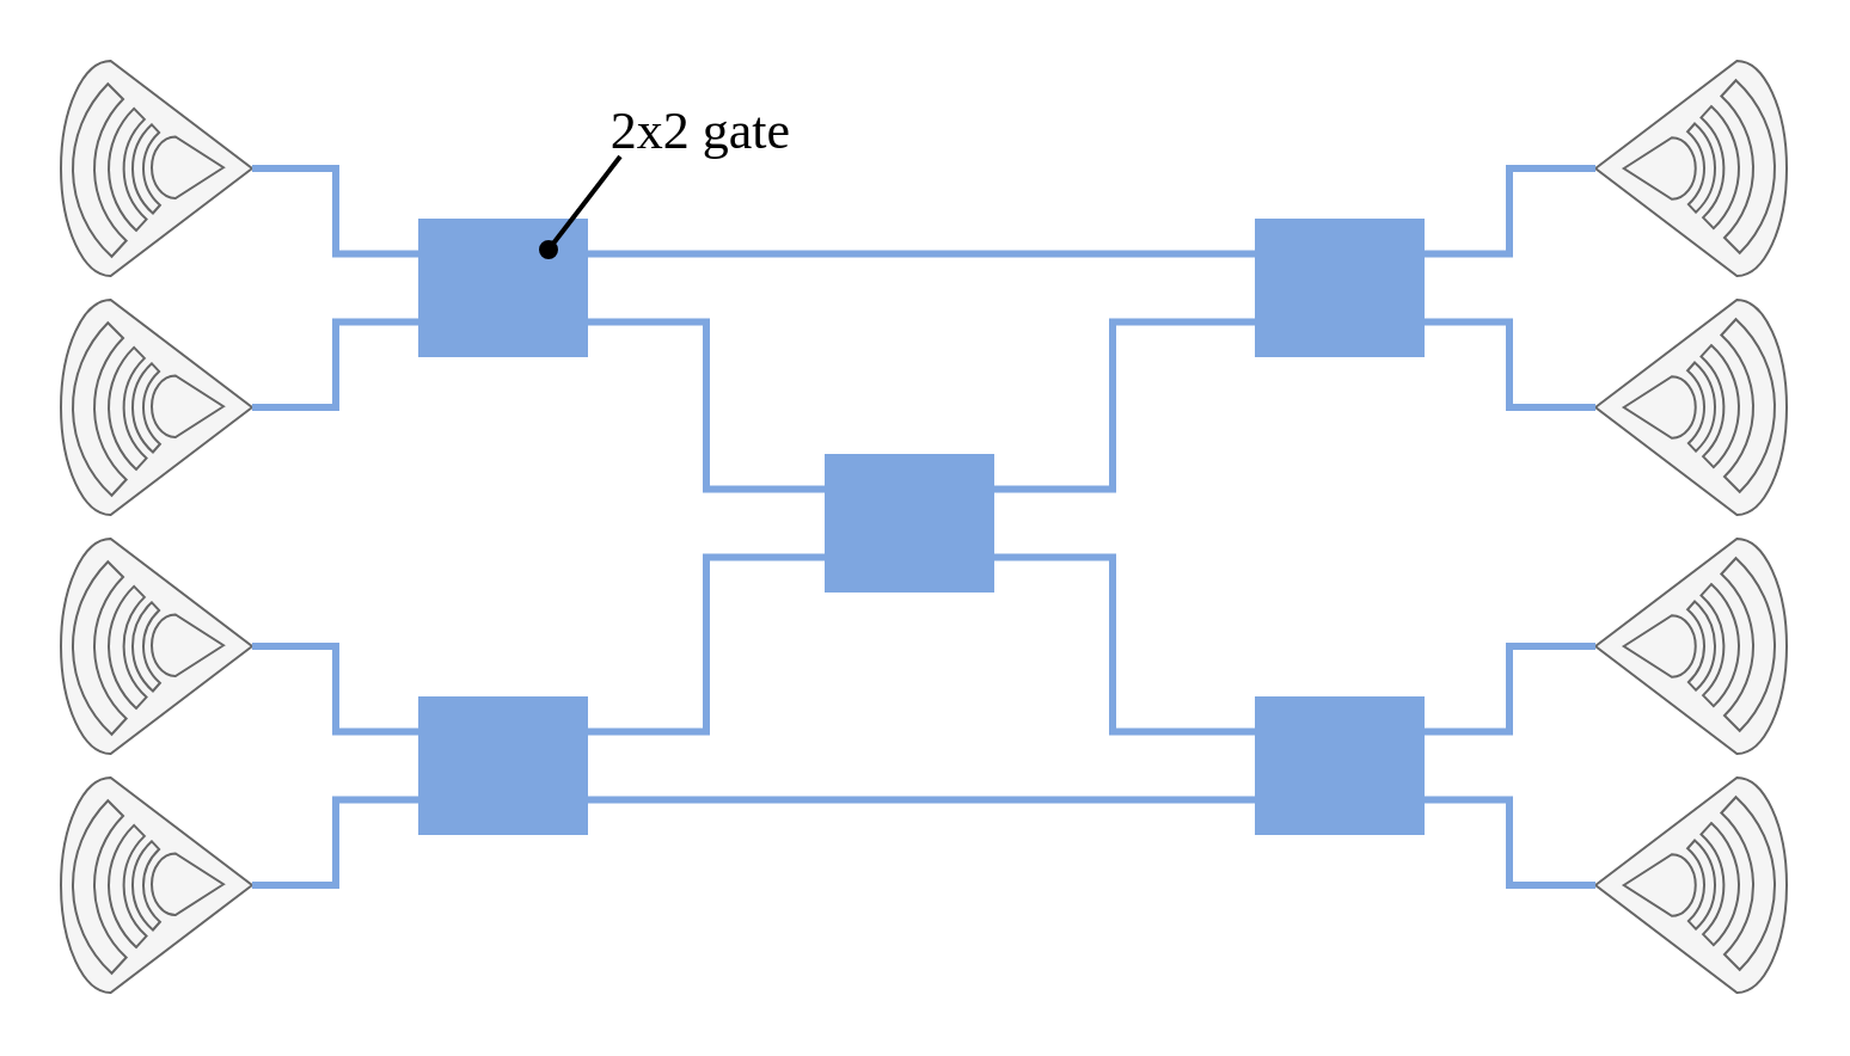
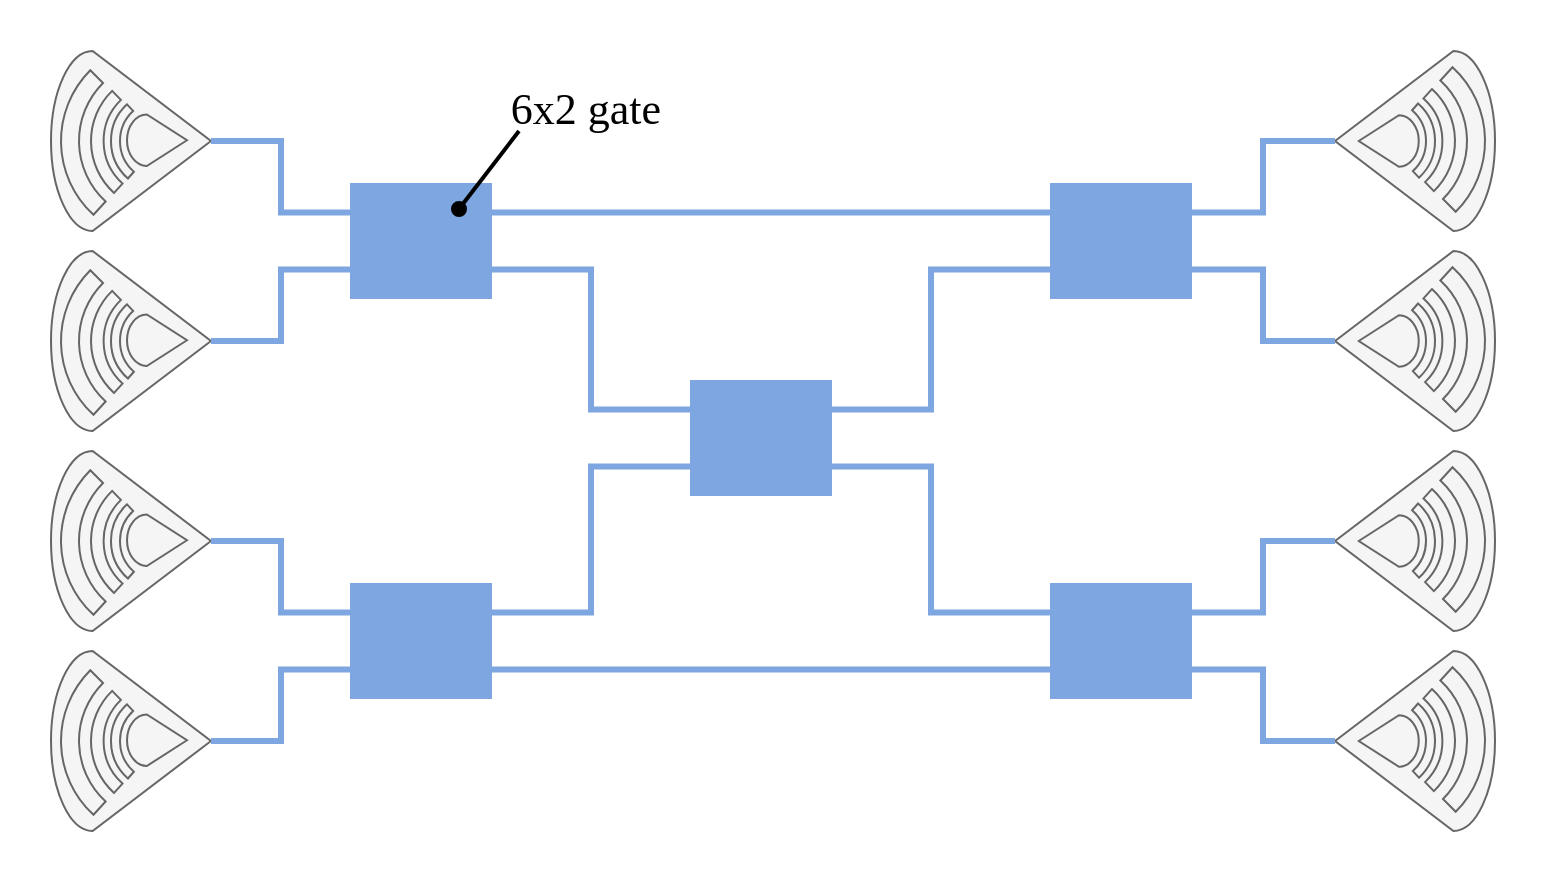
- <mxCell id="70" value="2x2 gate" style="text;html=1;strokeColor=none;fillColor=none;align=center;verticalAlign=middle;whiteSpace=wrap;rounded=0;fontSize=22;fontFamily=UGent Panno Text;fontColor=default;movable=1;resizable=1;rotatable=1;deletable=1;editable=1;locked=0;connectable=1;" vertex="1" parent="1"><mxGeometry x="251" y="40" width="84" height="30" as="geometry" /></mxCell>
+ <mxCell id="70" value="6x2 gate" style="text;html=1;strokeColor=none;fillColor=none;align=center;verticalAlign=middle;whiteSpace=wrap;rounded=0;fontSize=22;fontFamily=UGent Panno Text;fontColor=default;movable=1;resizable=1;rotatable=1;deletable=1;editable=1;locked=0;connectable=1;" vertex="1" parent="1"><mxGeometry x="251" y="40" width="84" height="30" as="geometry" /></mxCell>
